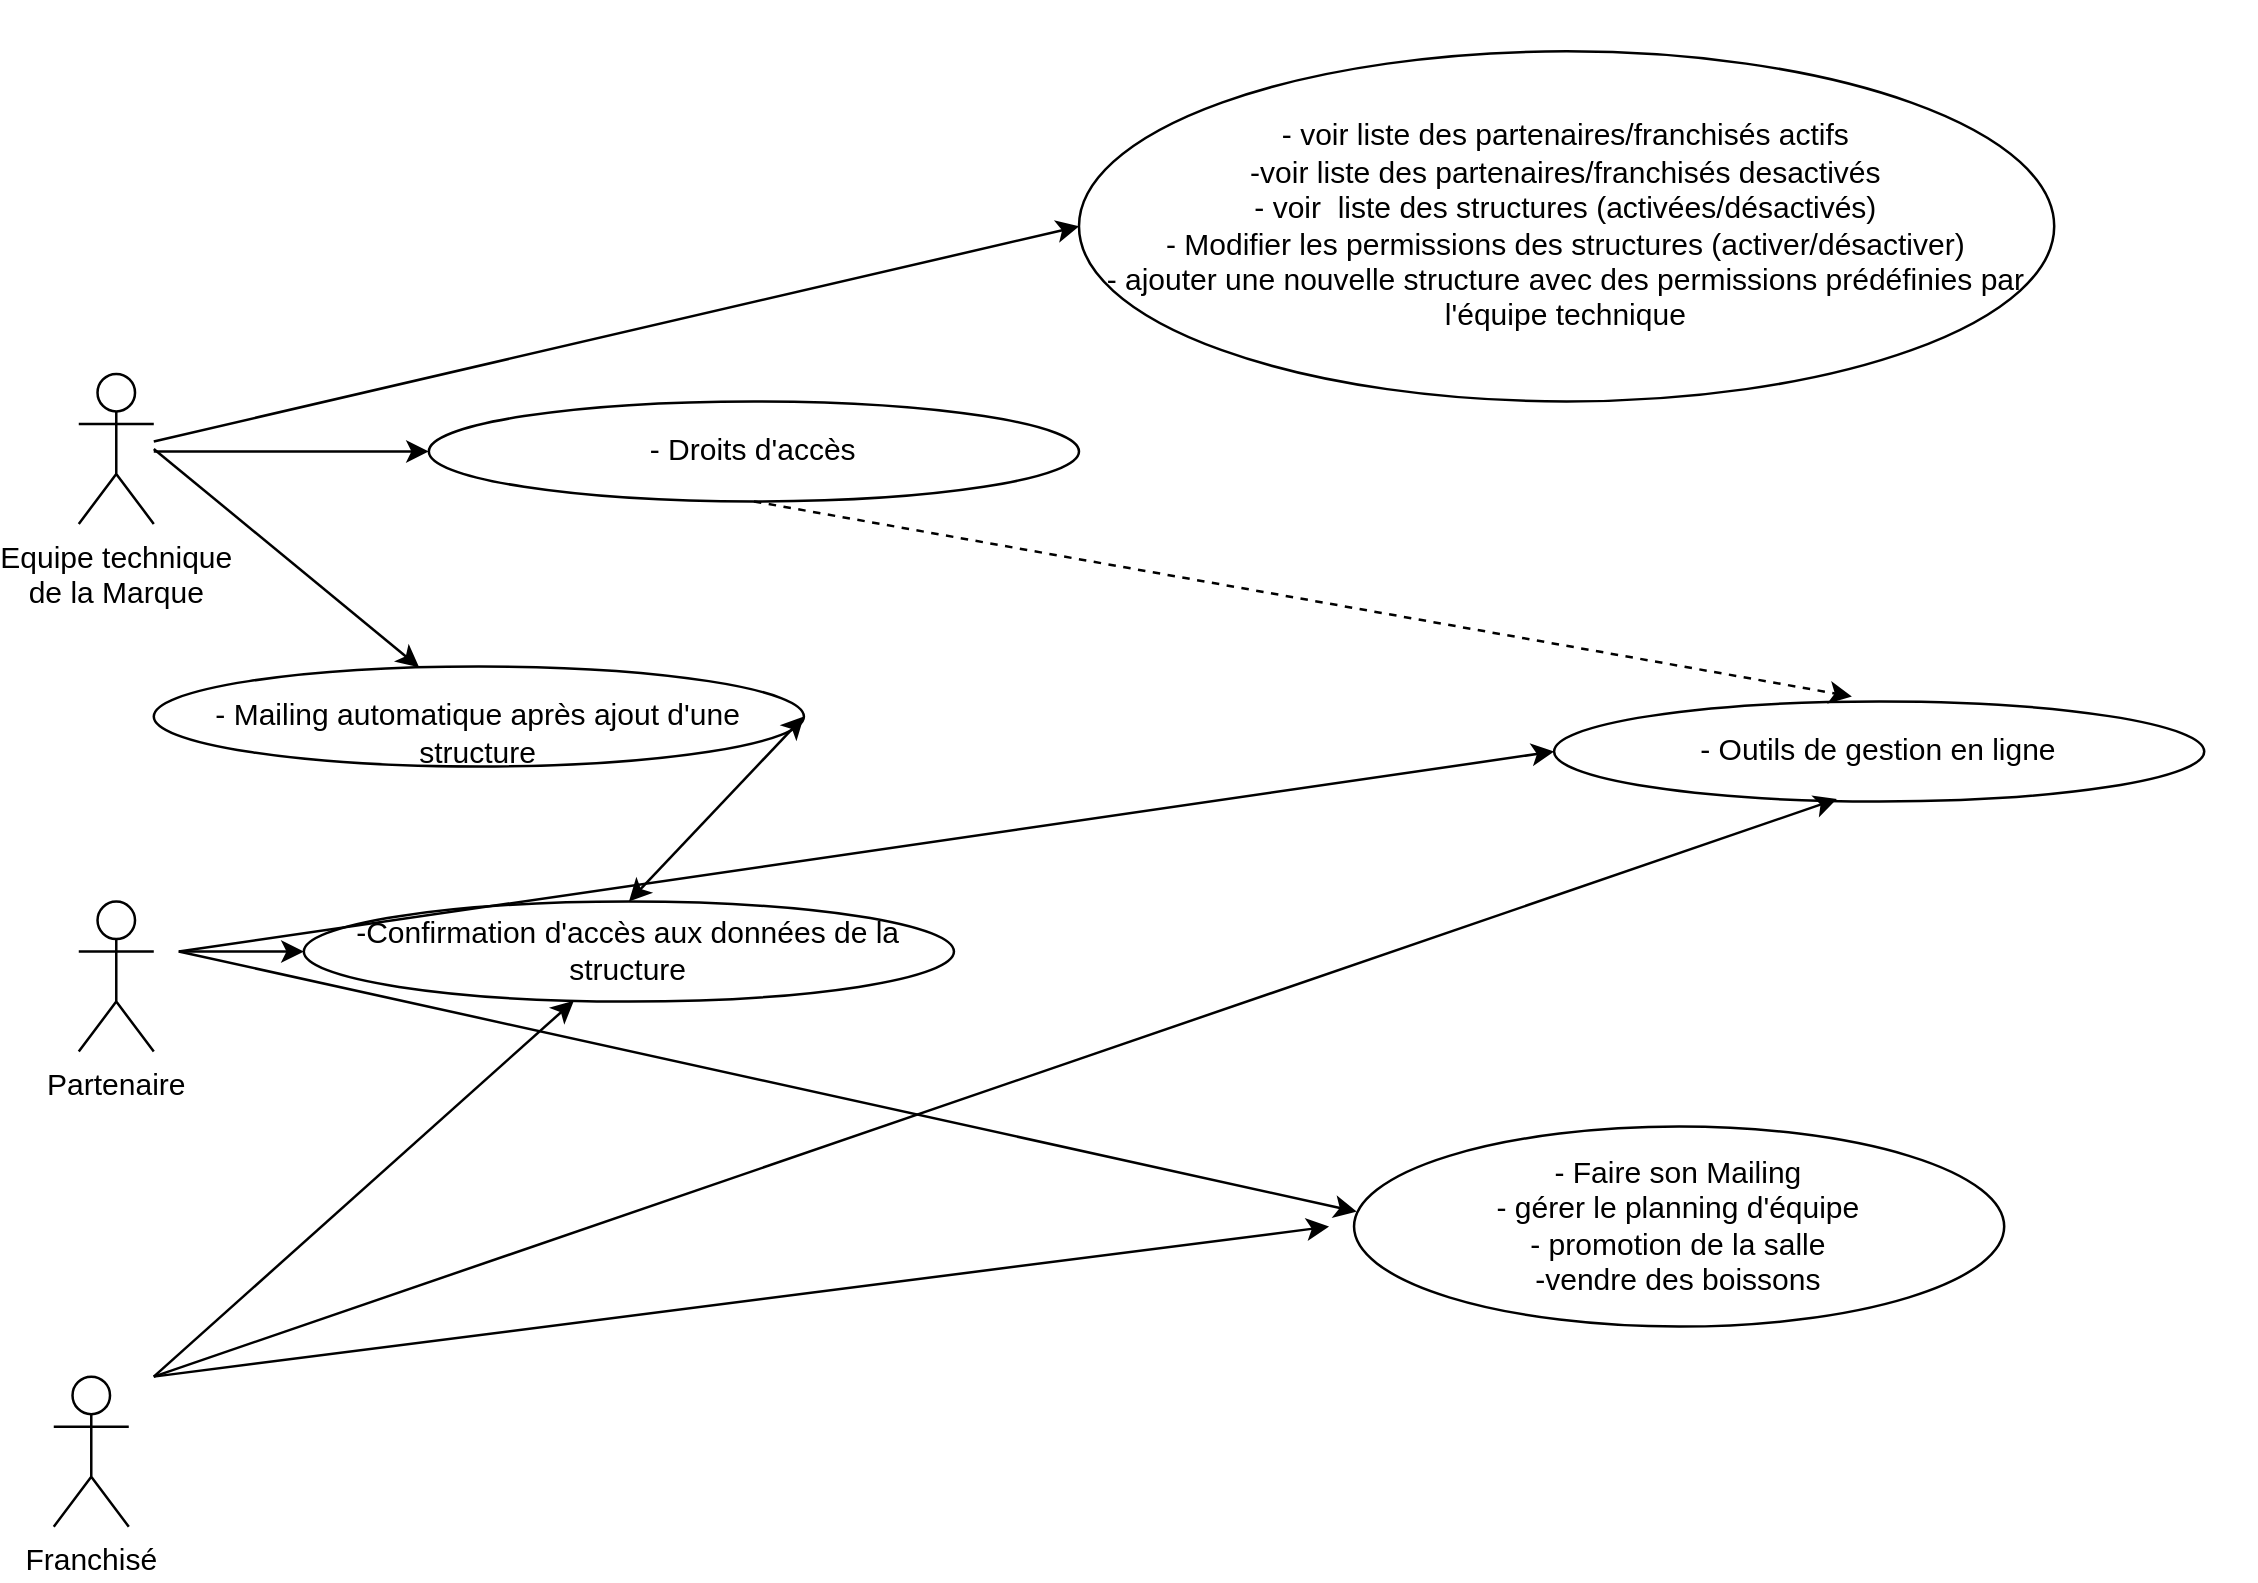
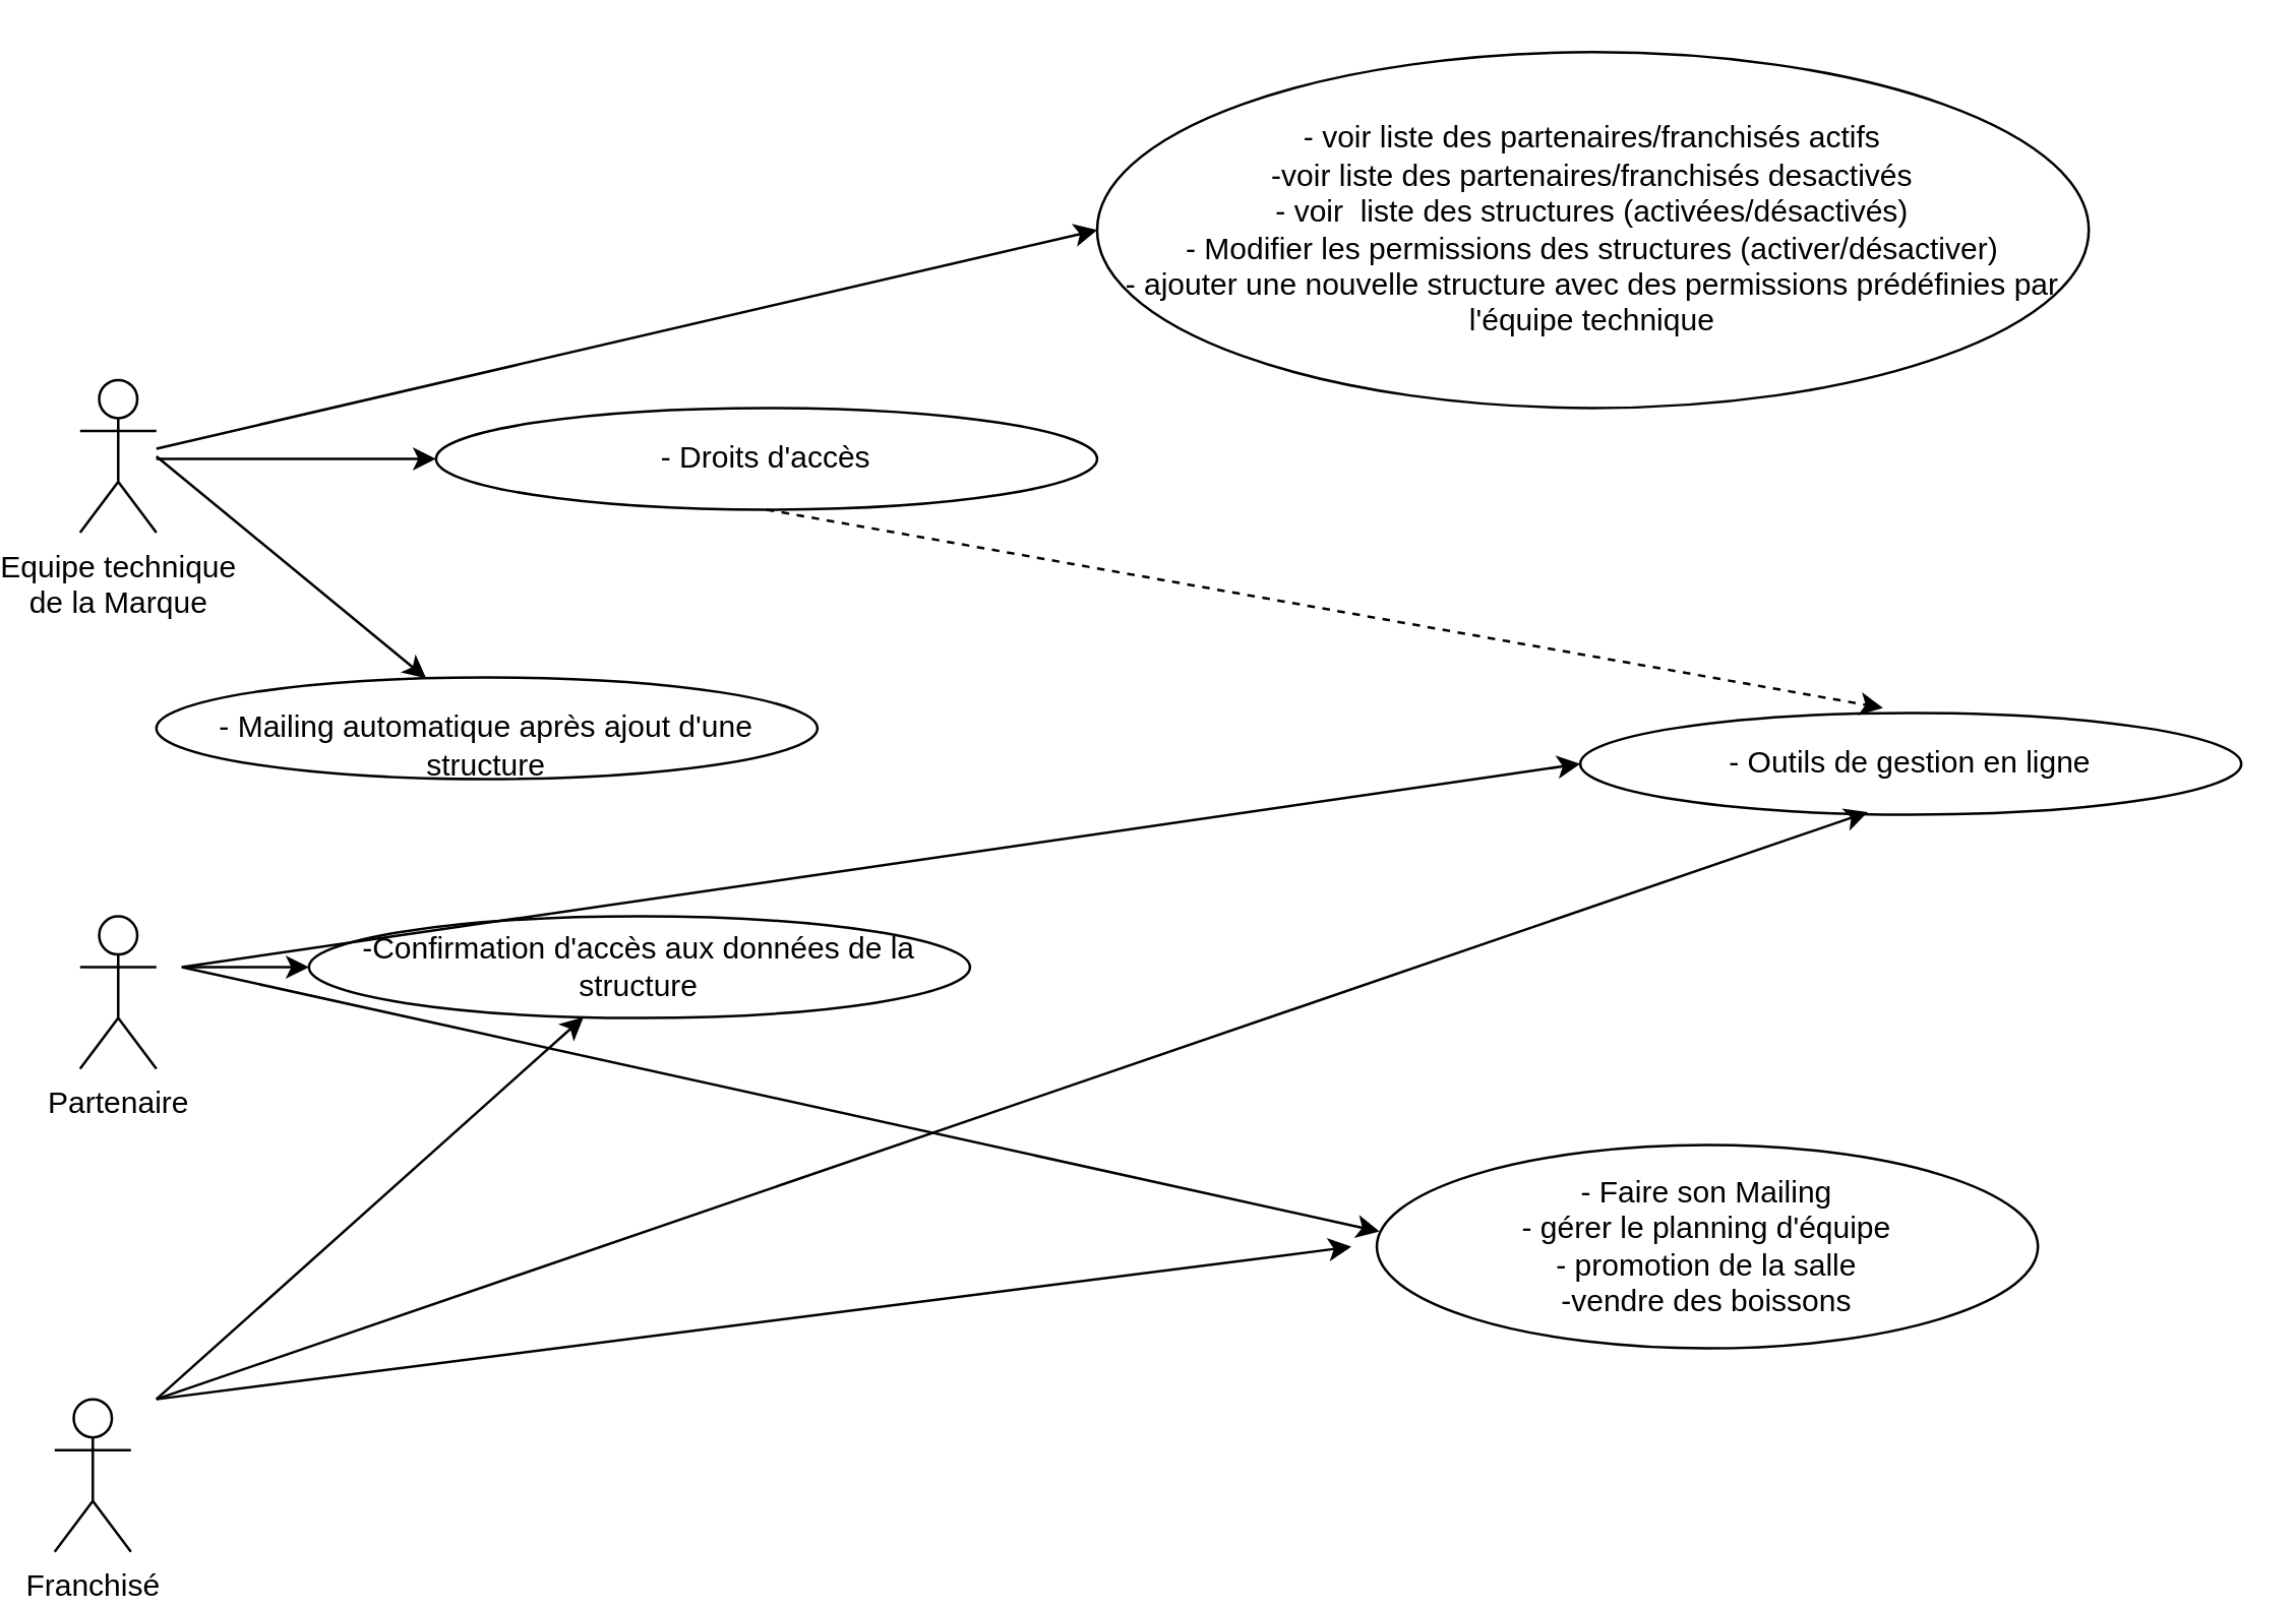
- <mxCell id="10" value="" style="endArrow=classic;startArrow=classic;html=1;exitX=1;exitY=0.5;exitDx=0;exitDy=0;entryX=0.5;entryY=0;entryDx=0;entryDy=0;" parent="1" source="8" target="9" edge="1"><mxGeometry width="50" height="50" relative="1" as="geometry"><mxPoint x="180" y="370" as="sourcePoint" /><mxPoint x="230" y="320" as="targetPoint" /></mxGeometry></mxCell>
